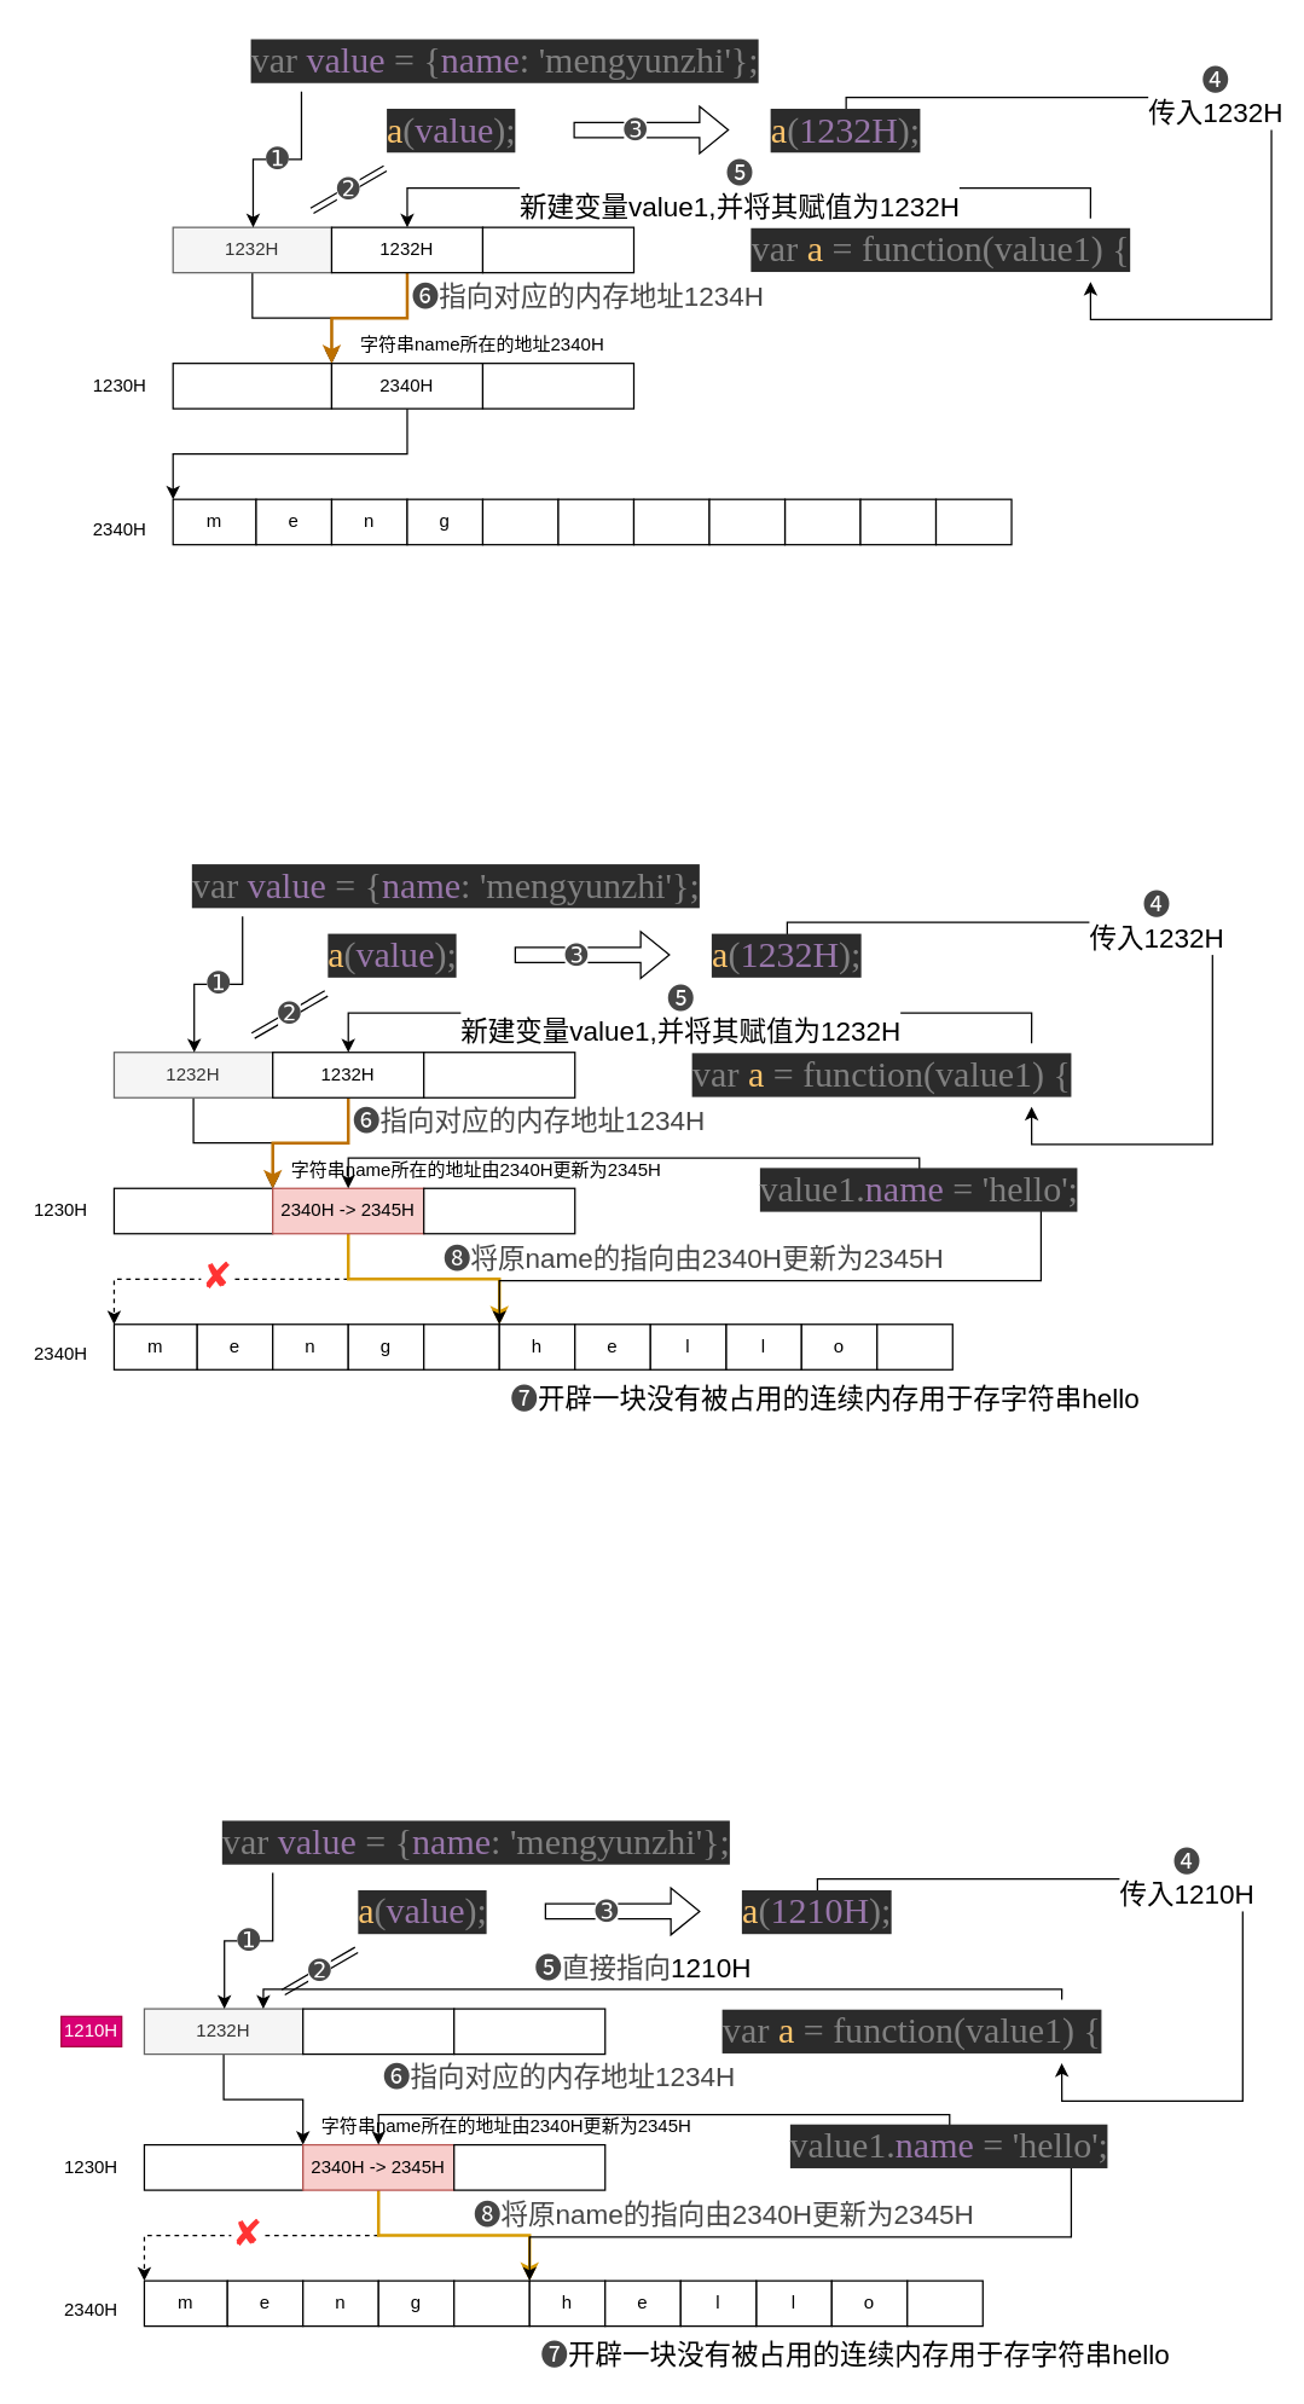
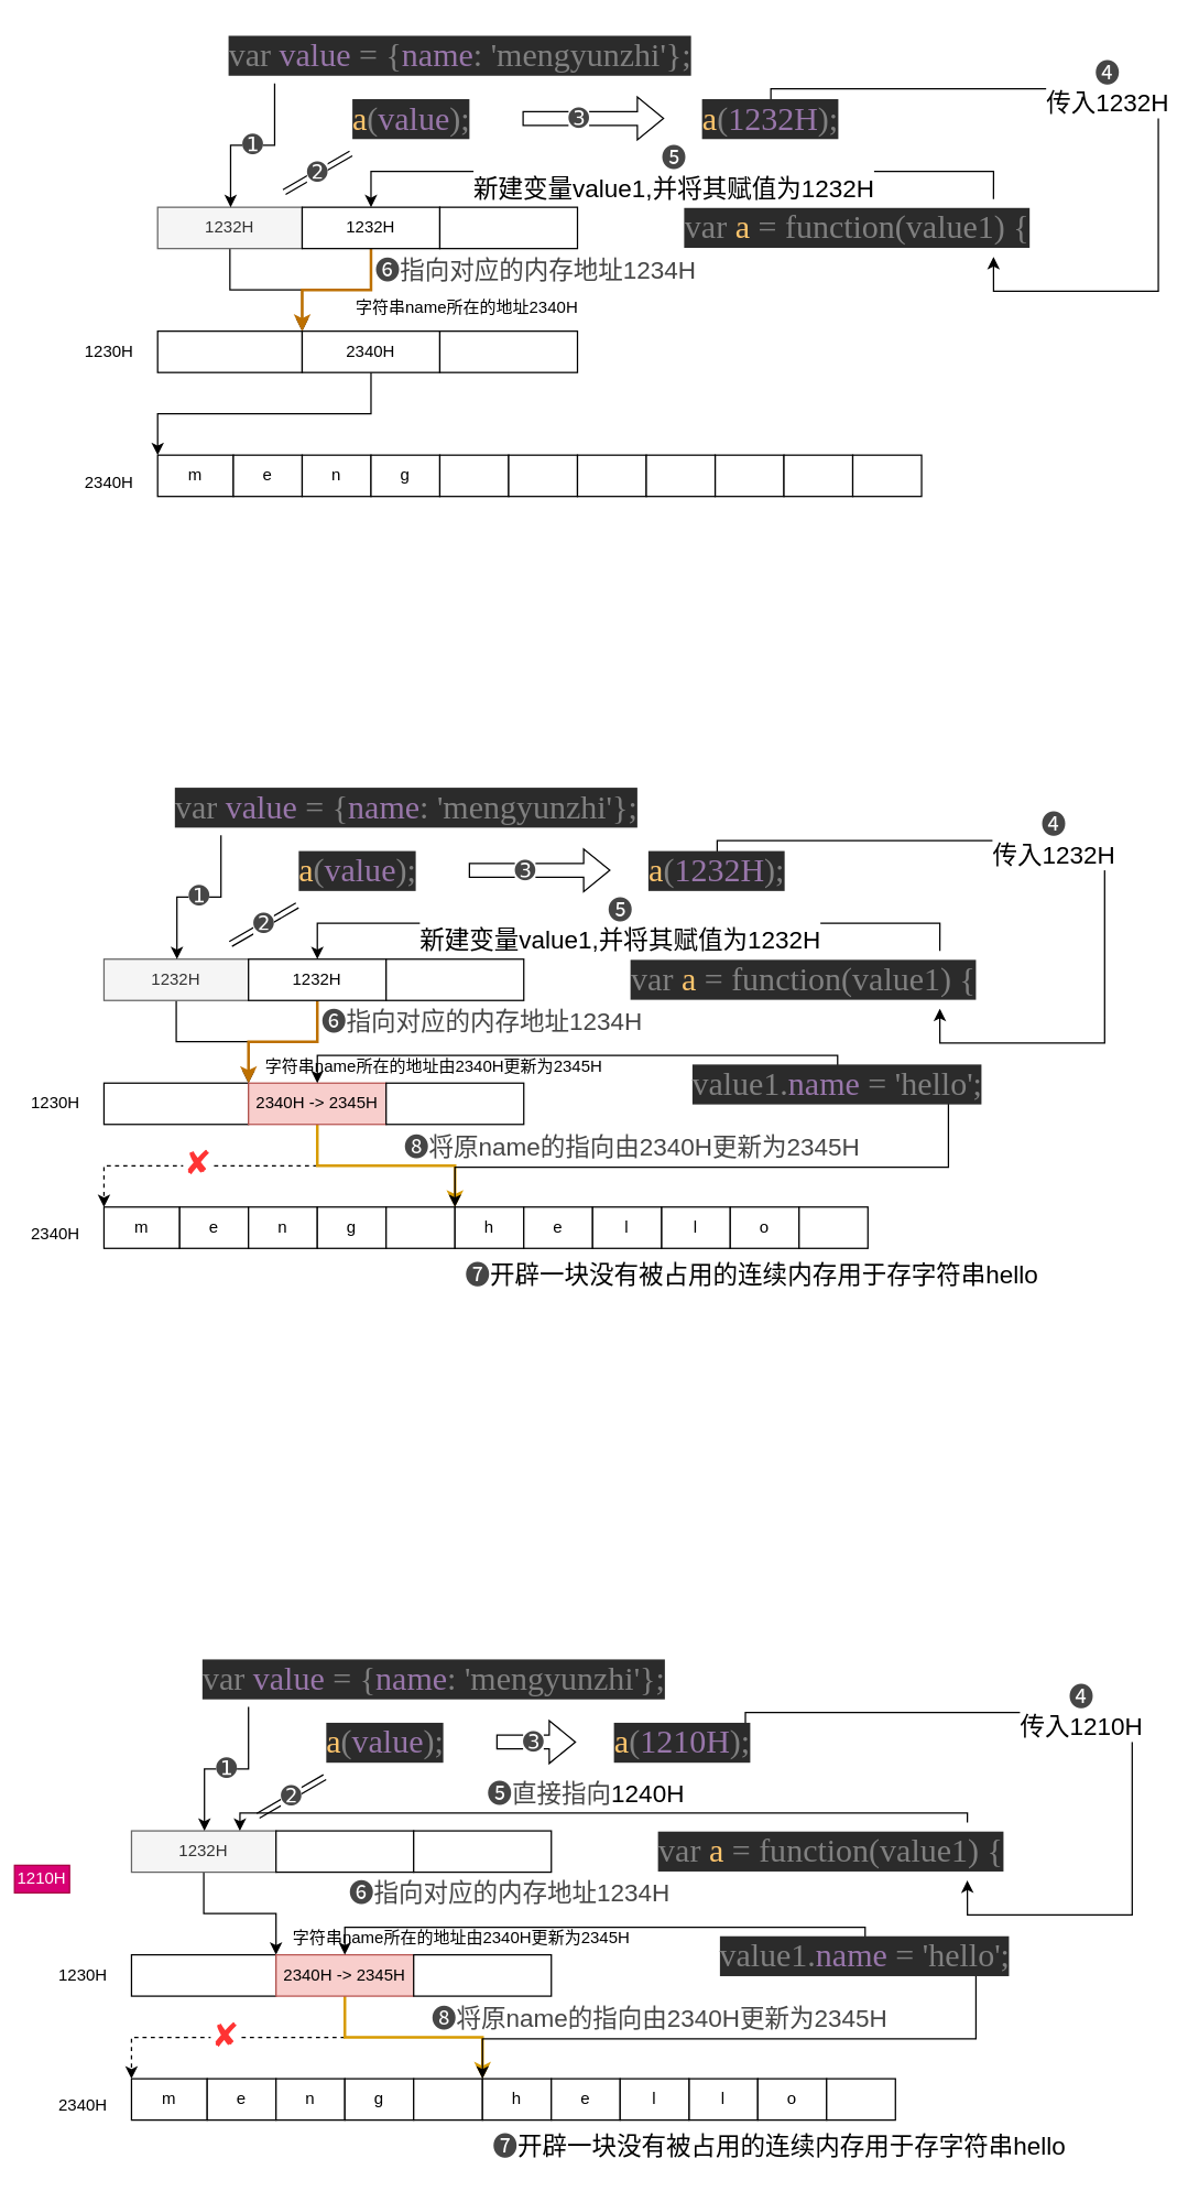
- <mxCell id="32" value="字符串name所在的地址2340H" style="text;html=1;strokeColor=none;fillColor=none;align=center;verticalAlign=middle;whiteSpace=wrap;rounded=0;" vertex="1" parent="1"><mxGeometry x="192" y="220" width="254" height="15" as="geometry" /></mxCell>
+ <mxCell id="32" value="字符串name所在的地址2340H" style="text;html=1;strokeColor=none;fillColor=none;align=center;verticalAlign=middle;whiteSpace=wrap;rounded=0;" vertex="1" parent="1"><mxGeometry x="212" y="215" width="254" height="15" as="geometry" /></mxCell>
- <mxCell id="107" value="&lt;pre style=&quot;background-color: rgb(43 , 43 , 43) ; font-family: &amp;#34;menlo&amp;#34; ; font-size: 18pt&quot;&gt;&lt;span style=&quot;color: rgb(255 , 198 , 109)&quot;&gt;a&lt;/span&gt;&lt;span style=&quot;color: rgb(128 , 128 , 128)&quot;&gt;(&lt;/span&gt;&lt;font color=&quot;#9876aa&quot;&gt;1210H&lt;/font&gt;&lt;span style=&quot;color: rgb(128 , 128 , 128)&quot;&gt;);&lt;/span&gt;&lt;/pre&gt;" style="text;html=1;strokeColor=none;fillColor=none;align=center;verticalAlign=middle;whiteSpace=wrap;rounded=0;" vertex="1" parent="1"><mxGeometry x="463" y="1251.5" width="155" height="26" as="geometry" /></mxCell>
+ <mxCell id="107" value="&lt;pre style=&quot;background-color: rgb(43 , 43 , 43) ; font-family: &amp;#34;menlo&amp;#34; ; font-size: 18pt&quot;&gt;&lt;span style=&quot;color: rgb(255 , 198 , 109)&quot;&gt;a&lt;/span&gt;&lt;span style=&quot;color: rgb(128 , 128 , 128)&quot;&gt;(&lt;/span&gt;&lt;font color=&quot;#9876aa&quot;&gt;1210H&lt;/font&gt;&lt;span style=&quot;color: rgb(128 , 128 , 128)&quot;&gt;);&lt;/span&gt;&lt;/pre&gt;" style="text;html=1;strokeColor=none;fillColor=none;align=center;verticalAlign=middle;whiteSpace=wrap;rounded=0;" vertex="1" parent="1"><mxGeometry x="418" y="1251.5" width="155" height="26" as="geometry" /></mxCell>
- <mxCell id="123" value="&lt;span style=&quot;font-size: 18px ; color: rgb(70 , 70 , 70)&quot;&gt;➎直接指向&lt;/span&gt;&lt;span style=&quot;color: rgb(0 , 0 , 0) ; font-size: 18px ; white-space: nowrap&quot;&gt;1210H&lt;/span&gt;" style="text;html=1;strokeColor=none;fillColor=none;align=center;verticalAlign=middle;whiteSpace=wrap;rounded=0;fontColor=#FF3333;" vertex="1" parent="1"><mxGeometry x="332" y="1293" width="187" height="20" as="geometry" /></mxCell>
+ <mxCell id="123" value="&lt;span style=&quot;font-size: 18px ; color: rgb(70 , 70 , 70)&quot;&gt;➎直接指向&lt;/span&gt;&lt;span style=&quot;color: rgb(0 , 0 , 0) ; font-size: 18px ; white-space: nowrap&quot;&gt;1240H&lt;/span&gt;" style="text;html=1;strokeColor=none;fillColor=none;align=center;verticalAlign=middle;whiteSpace=wrap;rounded=0;fontColor=#FF3333;" vertex="1" parent="1"><mxGeometry x="332" y="1293" width="187" height="20" as="geometry" /></mxCell>
- <mxCell id="122" value="1210H" style="text;html=1;strokeColor=#A50040;fillColor=#d80073;align=center;verticalAlign=middle;whiteSpace=wrap;rounded=0;fontColor=#ffffff;" vertex="1" parent="1"><mxGeometry x="40" y="1334" width="40" height="20" as="geometry" /></mxCell>
+ <mxCell id="122" value="1210H" style="text;html=1;strokeColor=#A50040;fillColor=#d80073;align=center;verticalAlign=middle;whiteSpace=wrap;rounded=0;fontColor=#ffffff;" vertex="1" parent="1"><mxGeometry x="10" y="1354" width="40" height="20" as="geometry" /></mxCell>
